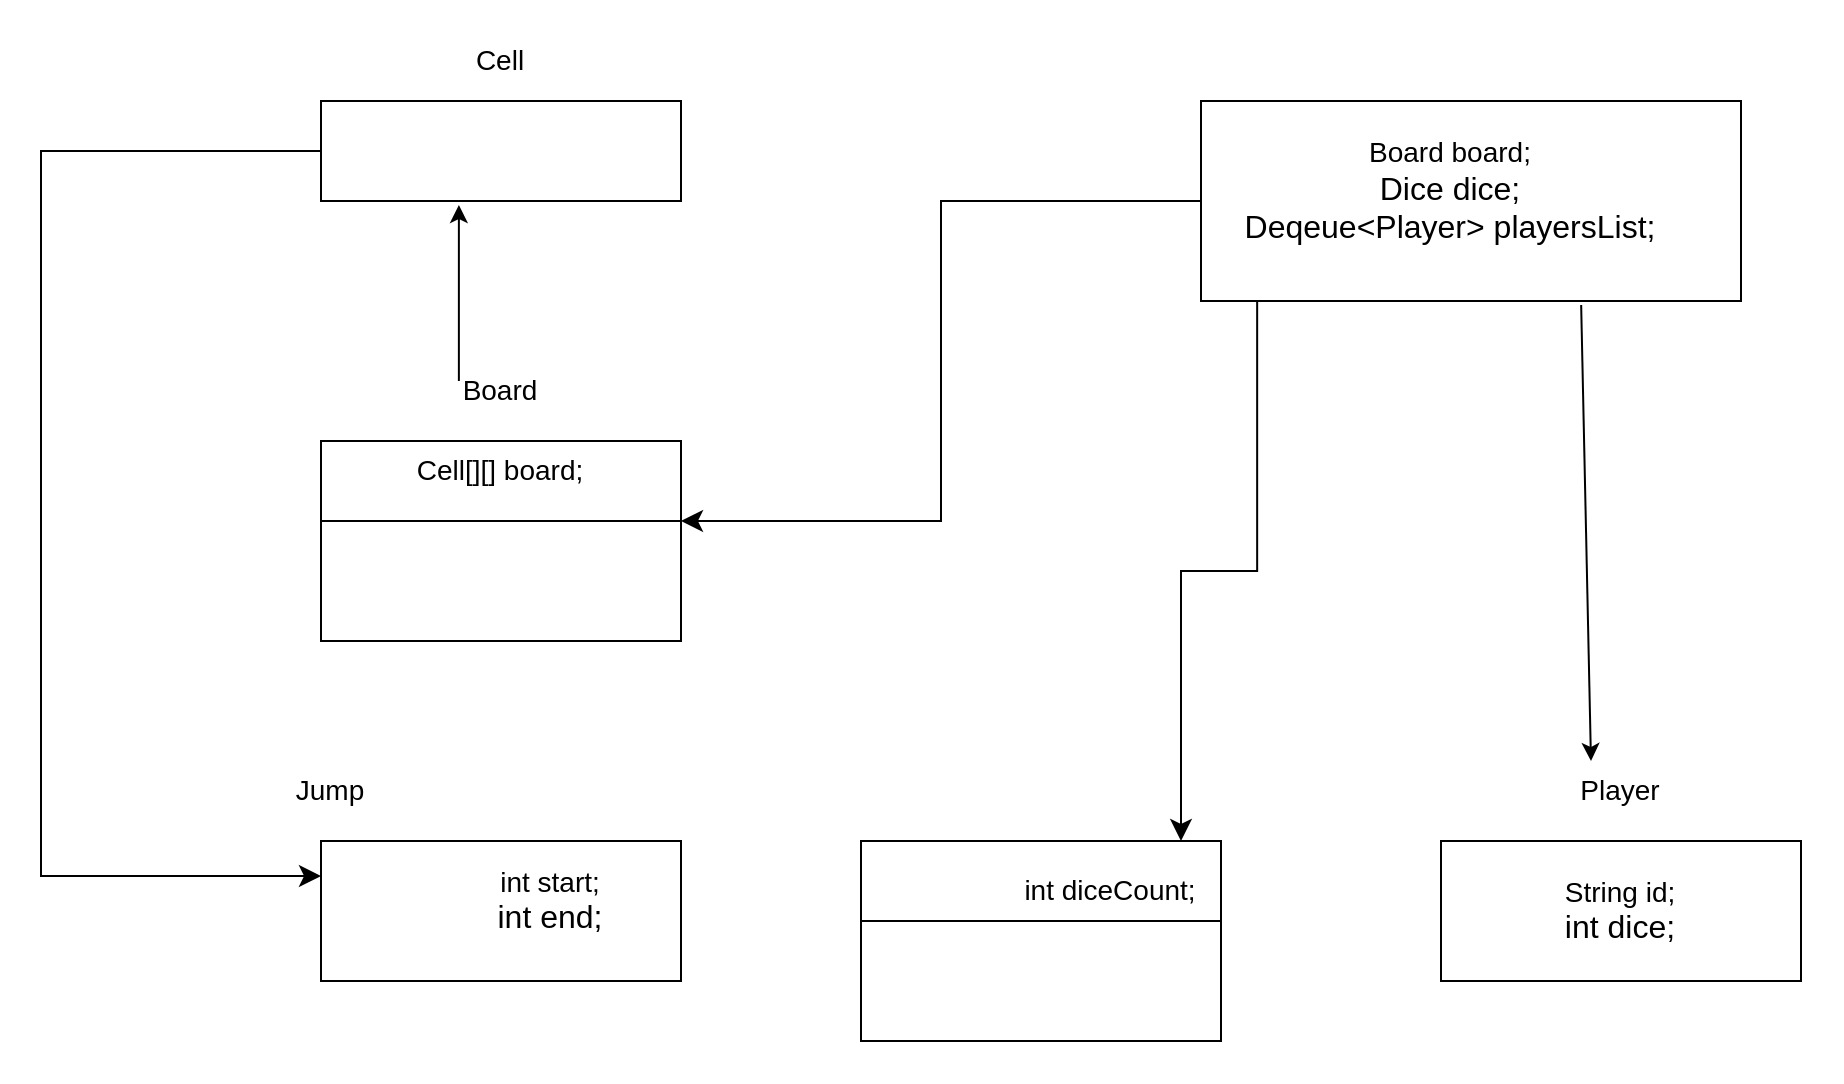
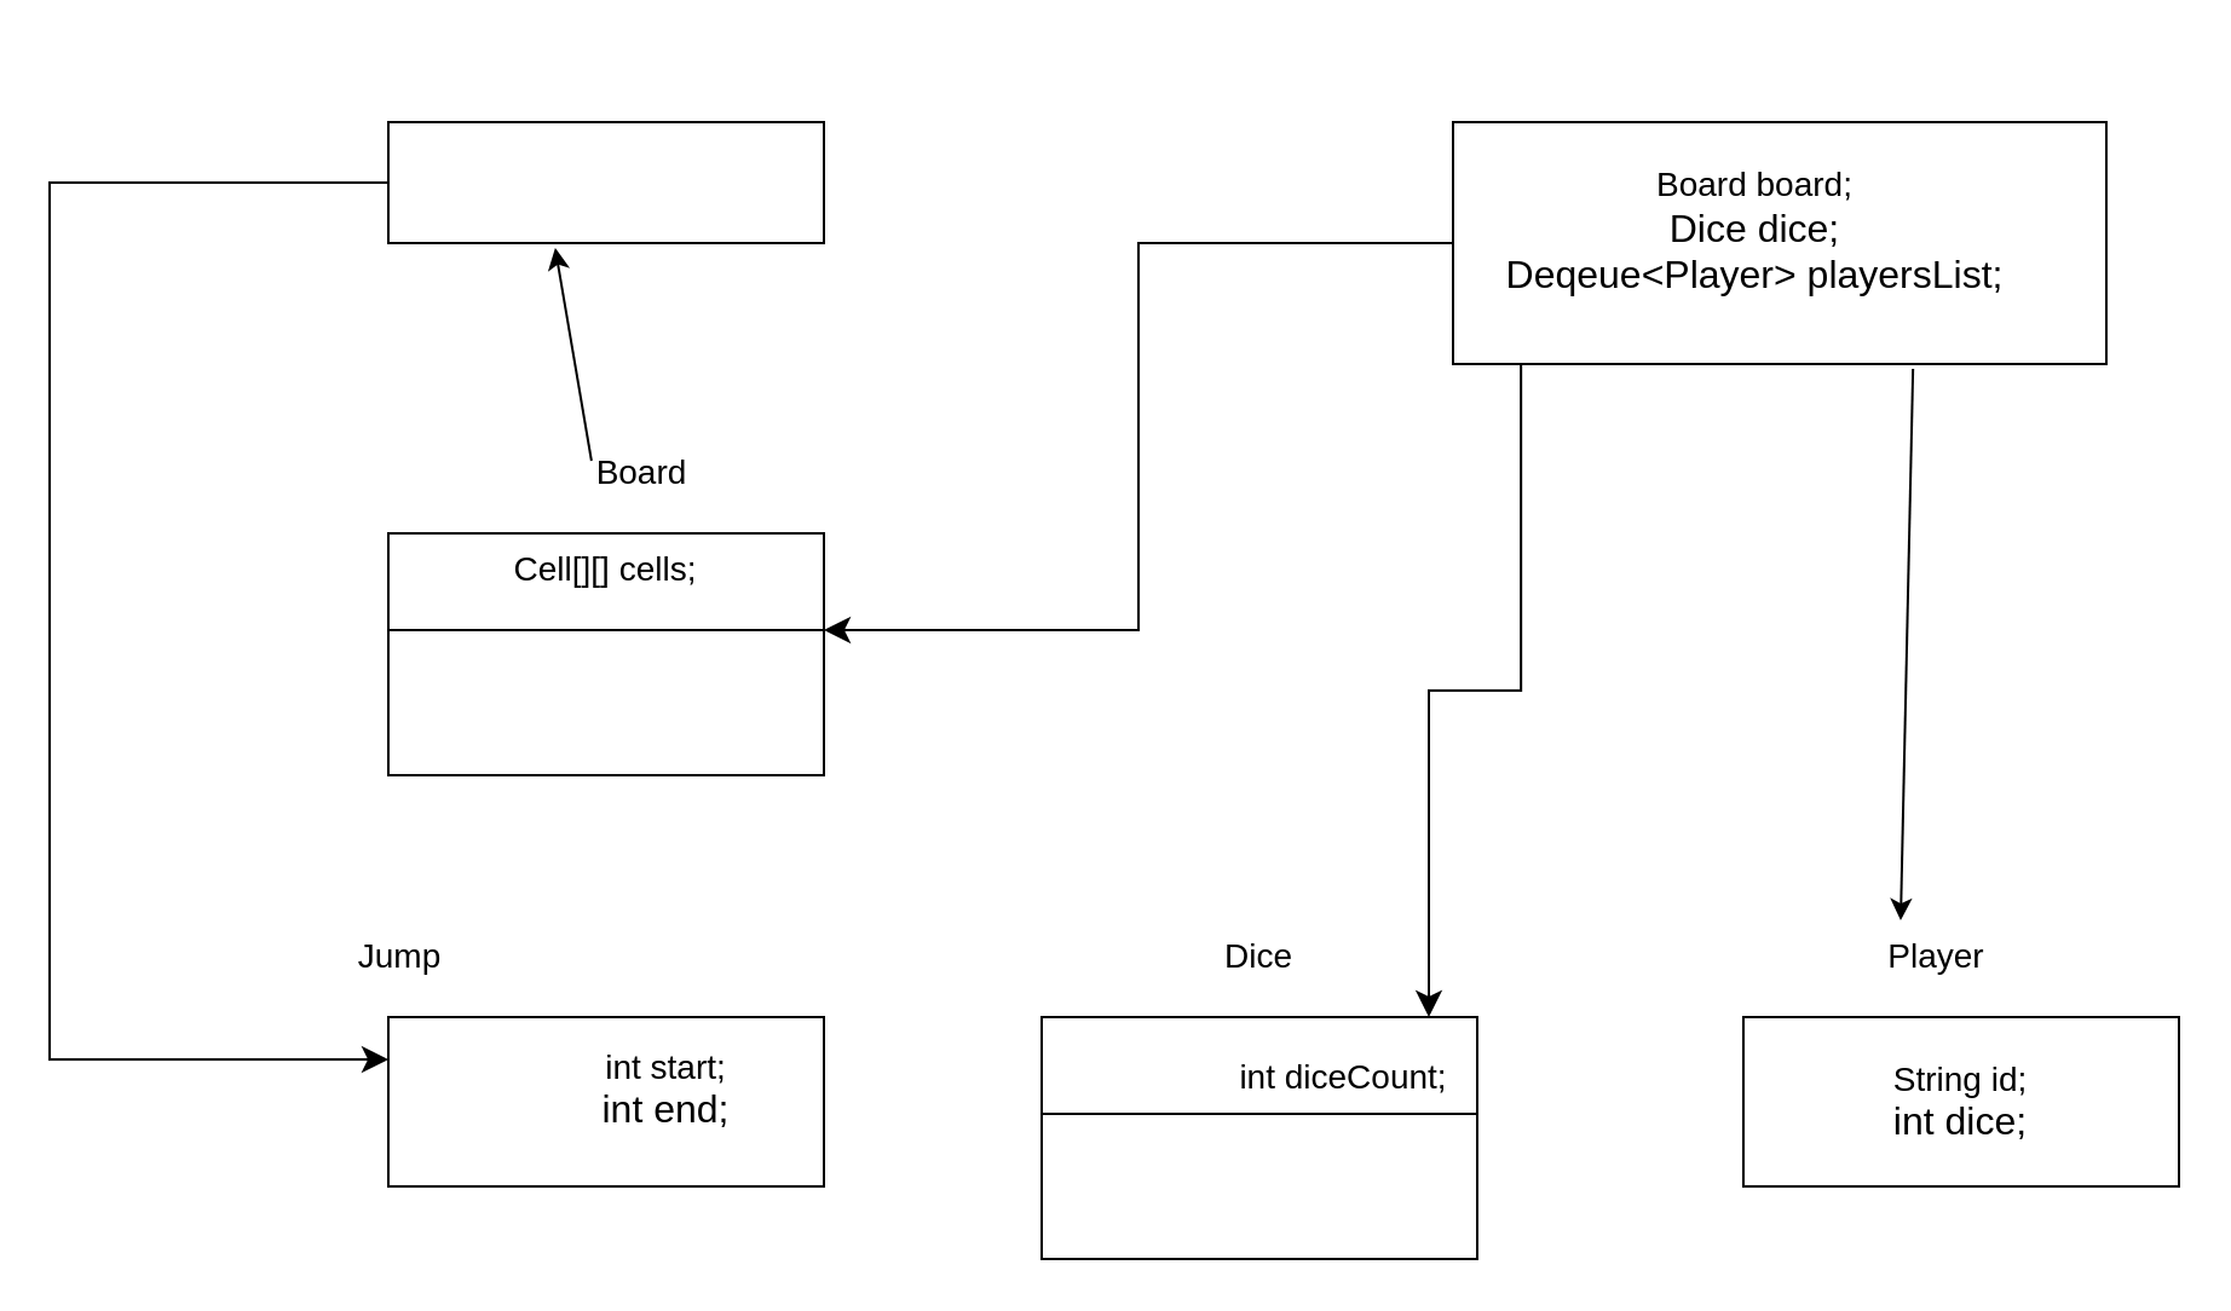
- <mxCell id="13" value="&lt;span style=&quot;font-size: 14px;&quot;&gt;Cell&lt;/span&gt;" style="text;html=1;align=center;verticalAlign=middle;whiteSpace=wrap;rounded=0;" parent="1" vertex="1"><mxGeometry x="220" y="20" width="60" height="20" as="geometry" /></mxCell>
- <mxCell id="16" value="&lt;span style=&quot;font-size: 14px;&quot;&gt;Board&lt;/span&gt;" style="text;html=1;align=center;verticalAlign=middle;whiteSpace=wrap;rounded=0;" parent="1" vertex="1"><mxGeometry x="220" y="180" width="60" height="30" as="geometry" /></mxCell>
+ <mxCell id="16" value="&lt;span style=&quot;font-size: 14px;&quot;&gt;Board&lt;/span&gt;" style="text;html=1;align=center;verticalAlign=middle;whiteSpace=wrap;rounded=0;" parent="1" vertex="1"><mxGeometry x="235" y="180" width="60" height="30" as="geometry" /></mxCell>
- <mxCell id="15" value="&lt;span style=&quot;font-size: 14px;&quot;&gt;Cell[][] board;&lt;/span&gt;" style="text;html=1;align=center;verticalAlign=middle;whiteSpace=wrap;rounded=0;" parent="1" vertex="1"><mxGeometry x="200" y="220" width="100" height="30" as="geometry" /></mxCell>
+ <mxCell id="15" value="&lt;span style=&quot;font-size: 14px;&quot;&gt;Cell[][] cells;&lt;/span&gt;" style="text;html=1;align=center;verticalAlign=middle;whiteSpace=wrap;rounded=0;" parent="1" vertex="1"><mxGeometry x="200" y="220" width="100" height="30" as="geometry" /></mxCell>
+ <mxCell id="7" value="&lt;span style=&quot;font-size: 14px;&quot;&gt;Dice&lt;/span&gt;" style="text;html=1;align=center;verticalAlign=middle;whiteSpace=wrap;rounded=0;" parent="1" vertex="1"><mxGeometry x="490" y="380" width="60" height="30" as="geometry" /></mxCell>
- <mxCell id="4" value="&lt;font style=&quot;font-size: 14px;&quot;&gt;Player&lt;/font&gt;" style="text;html=1;align=center;verticalAlign=middle;whiteSpace=wrap;rounded=0;" parent="1" vertex="1"><mxGeometry x="780" y="380" width="60" height="30" as="geometry" /></mxCell>
+ <mxCell id="4" value="&lt;font style=&quot;font-size: 14px;&quot;&gt;Player&lt;/font&gt;" style="text;html=1;align=center;verticalAlign=middle;whiteSpace=wrap;rounded=0;" parent="1" vertex="1"><mxGeometry x="770" y="380" width="60" height="30" as="geometry" /></mxCell>
